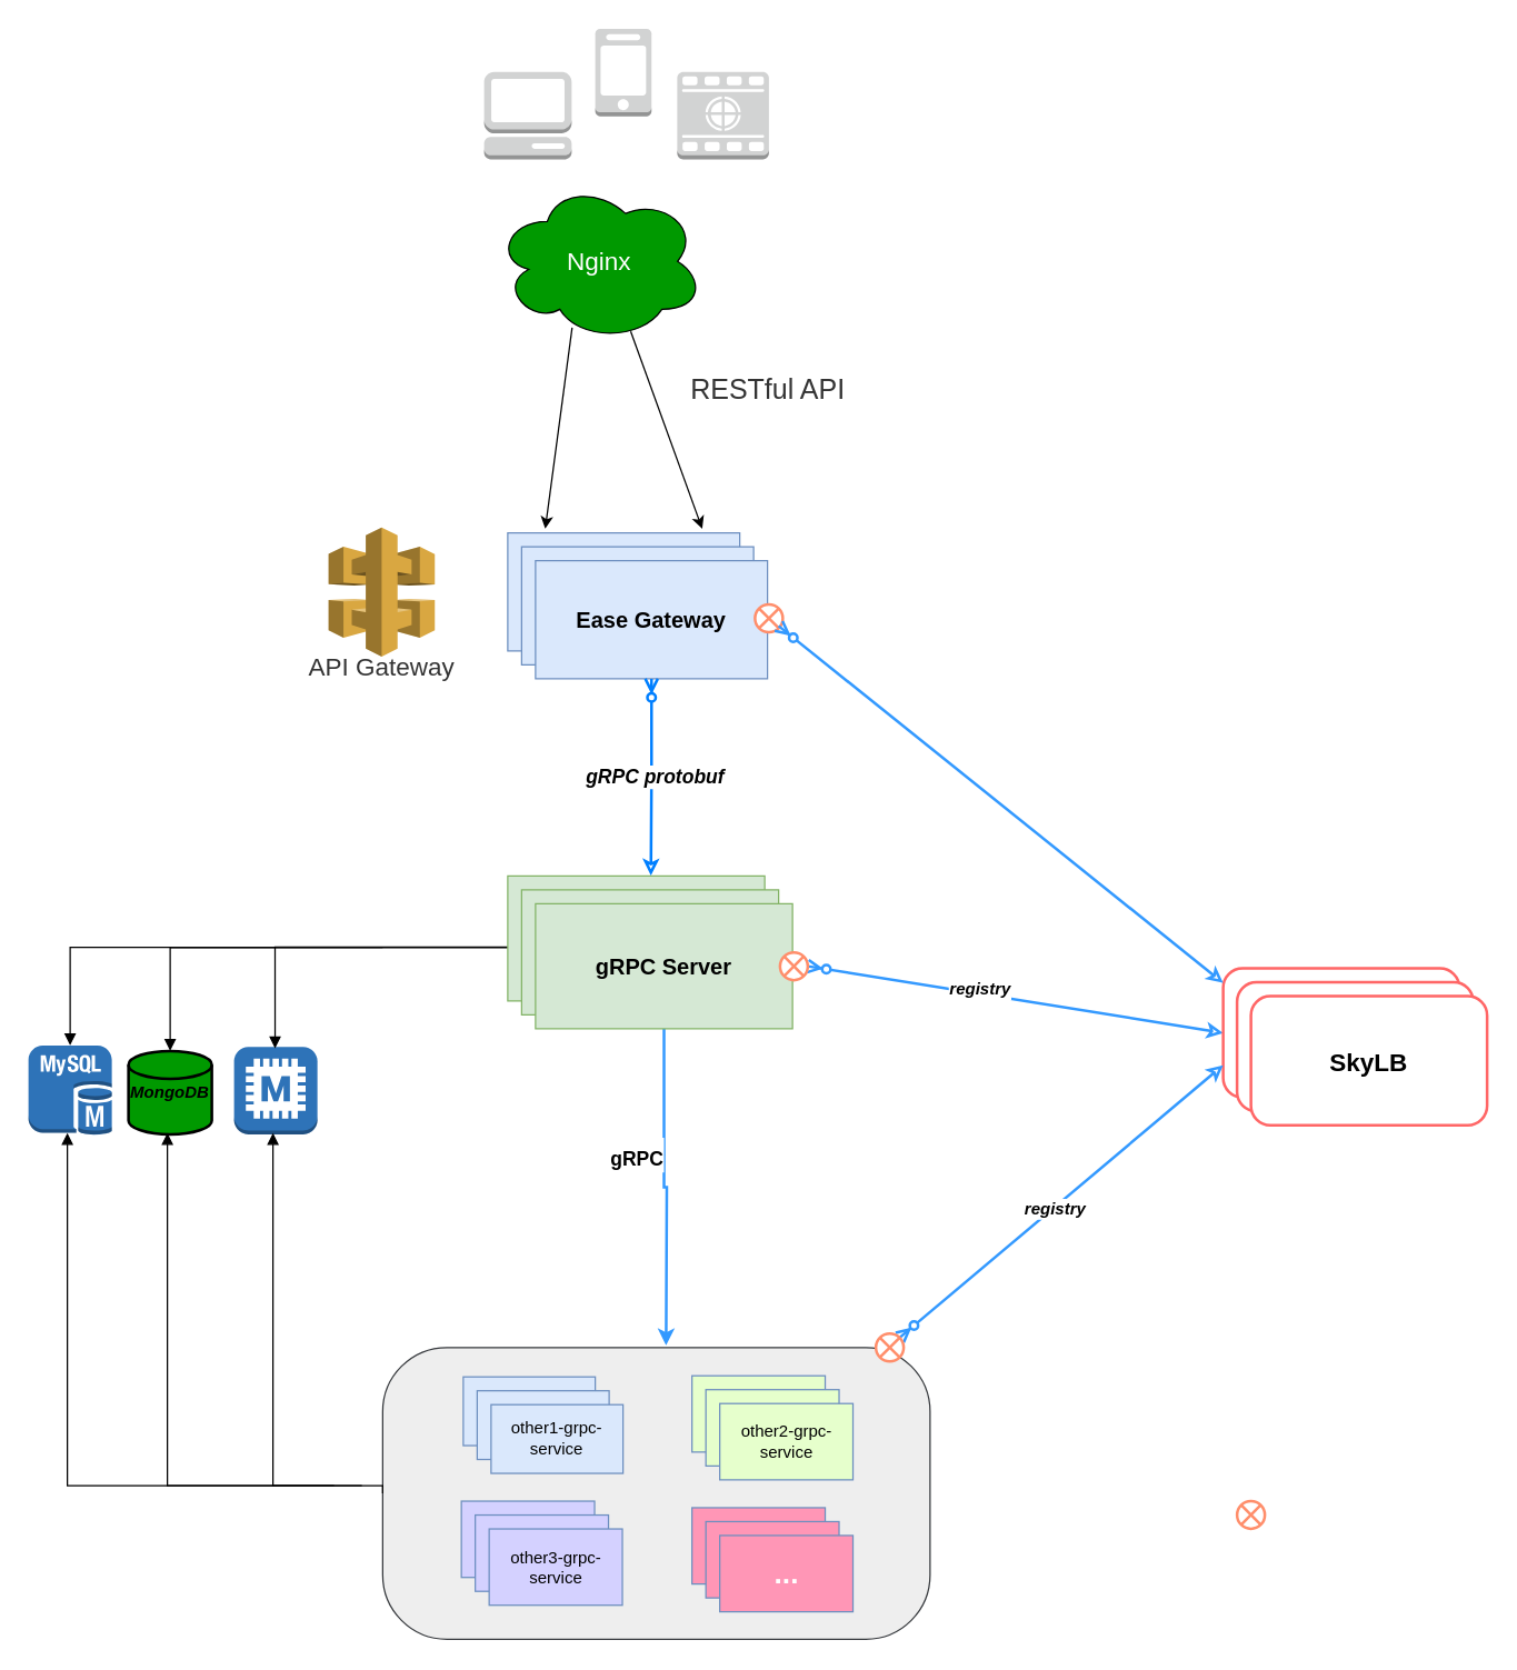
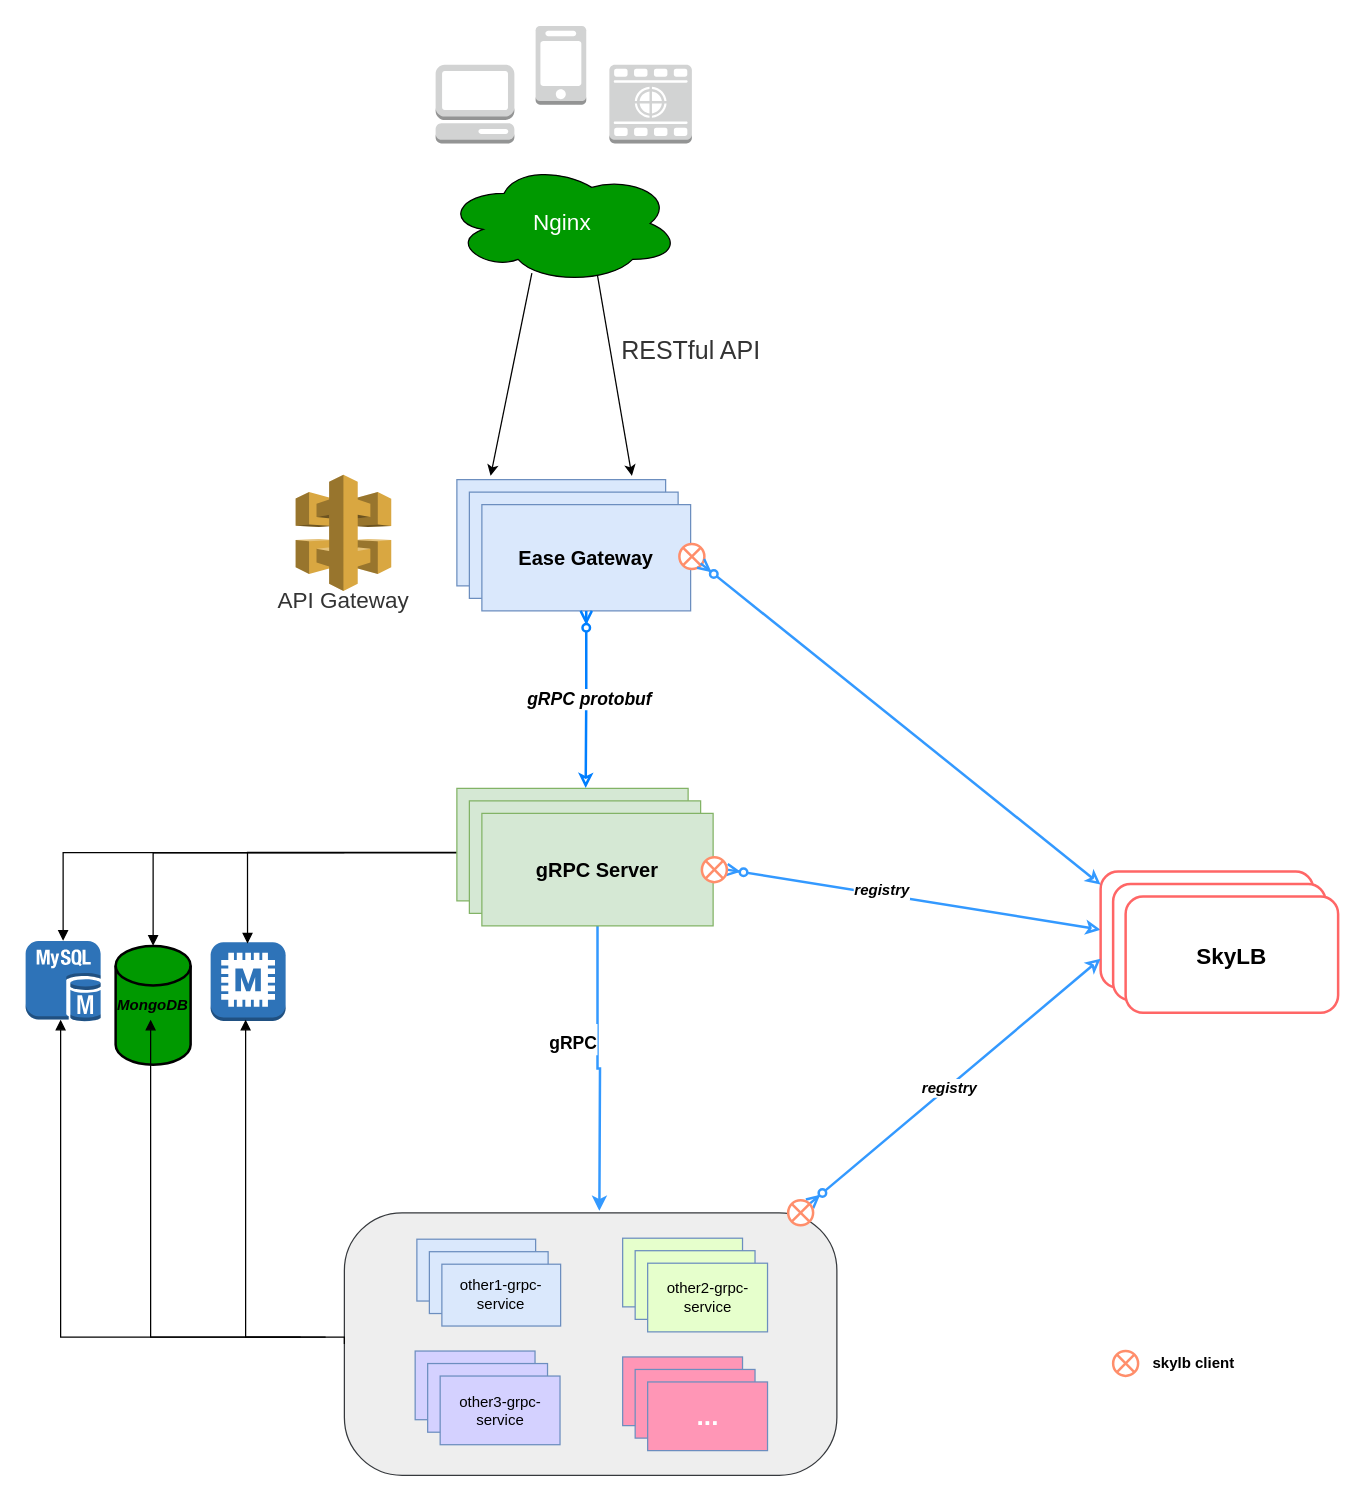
- <mxCell id="33" value="Nginx" style="ellipse;shape=cloud;whiteSpace=wrap;html=1;strokeColor=#000000;fillColor=#009900;fontColor=#FFFFFF;labelBackgroundColor=none;labelBorderColor=none;fontSize=18;" parent="32" vertex="1"><mxGeometry x="32" y="110" width="150" height="115" as="geometry" /></mxCell>
+ <mxCell id="33" value="Nginx" style="ellipse;shape=cloud;whiteSpace=wrap;html=1;strokeColor=#000000;fillColor=#009900;fontColor=#FFFFFF;labelBackgroundColor=none;labelBorderColor=none;fontSize=18;" parent="32" vertex="1"><mxGeometry x="32" y="110" width="187" height="96" as="geometry" /></mxCell>
- <mxCell id="5" value="MongoDB" style="strokeWidth=2;html=1;shape=mxgraph.flowchart.database;whiteSpace=wrap;fillColor=#009900;fontStyle=3" parent="1" vertex="1"><mxGeometry x="92" y="756" width="60" height="60" as="geometry" /></mxCell>
+ <mxCell id="5" value="MongoDB" style="strokeWidth=2;html=1;shape=mxgraph.flowchart.database;whiteSpace=wrap;fillColor=#009900;fontStyle=3" parent="1" vertex="1"><mxGeometry x="92" y="756" width="60" height="95" as="geometry" /></mxCell>
+ <mxCell id="44" value="&lt;font color=&quot;#000000&quot;&gt;skylb client&lt;/font&gt;" style="text;html=1;resizable=0;points=[];autosize=1;align=left;verticalAlign=top;spacingTop=-4;fontColor=#007FFF;fontStyle=1;fontFamily=Helvetica;" parent="42" vertex="1"><mxGeometry x="30" width="80" height="20" as="geometry" /></mxCell>
